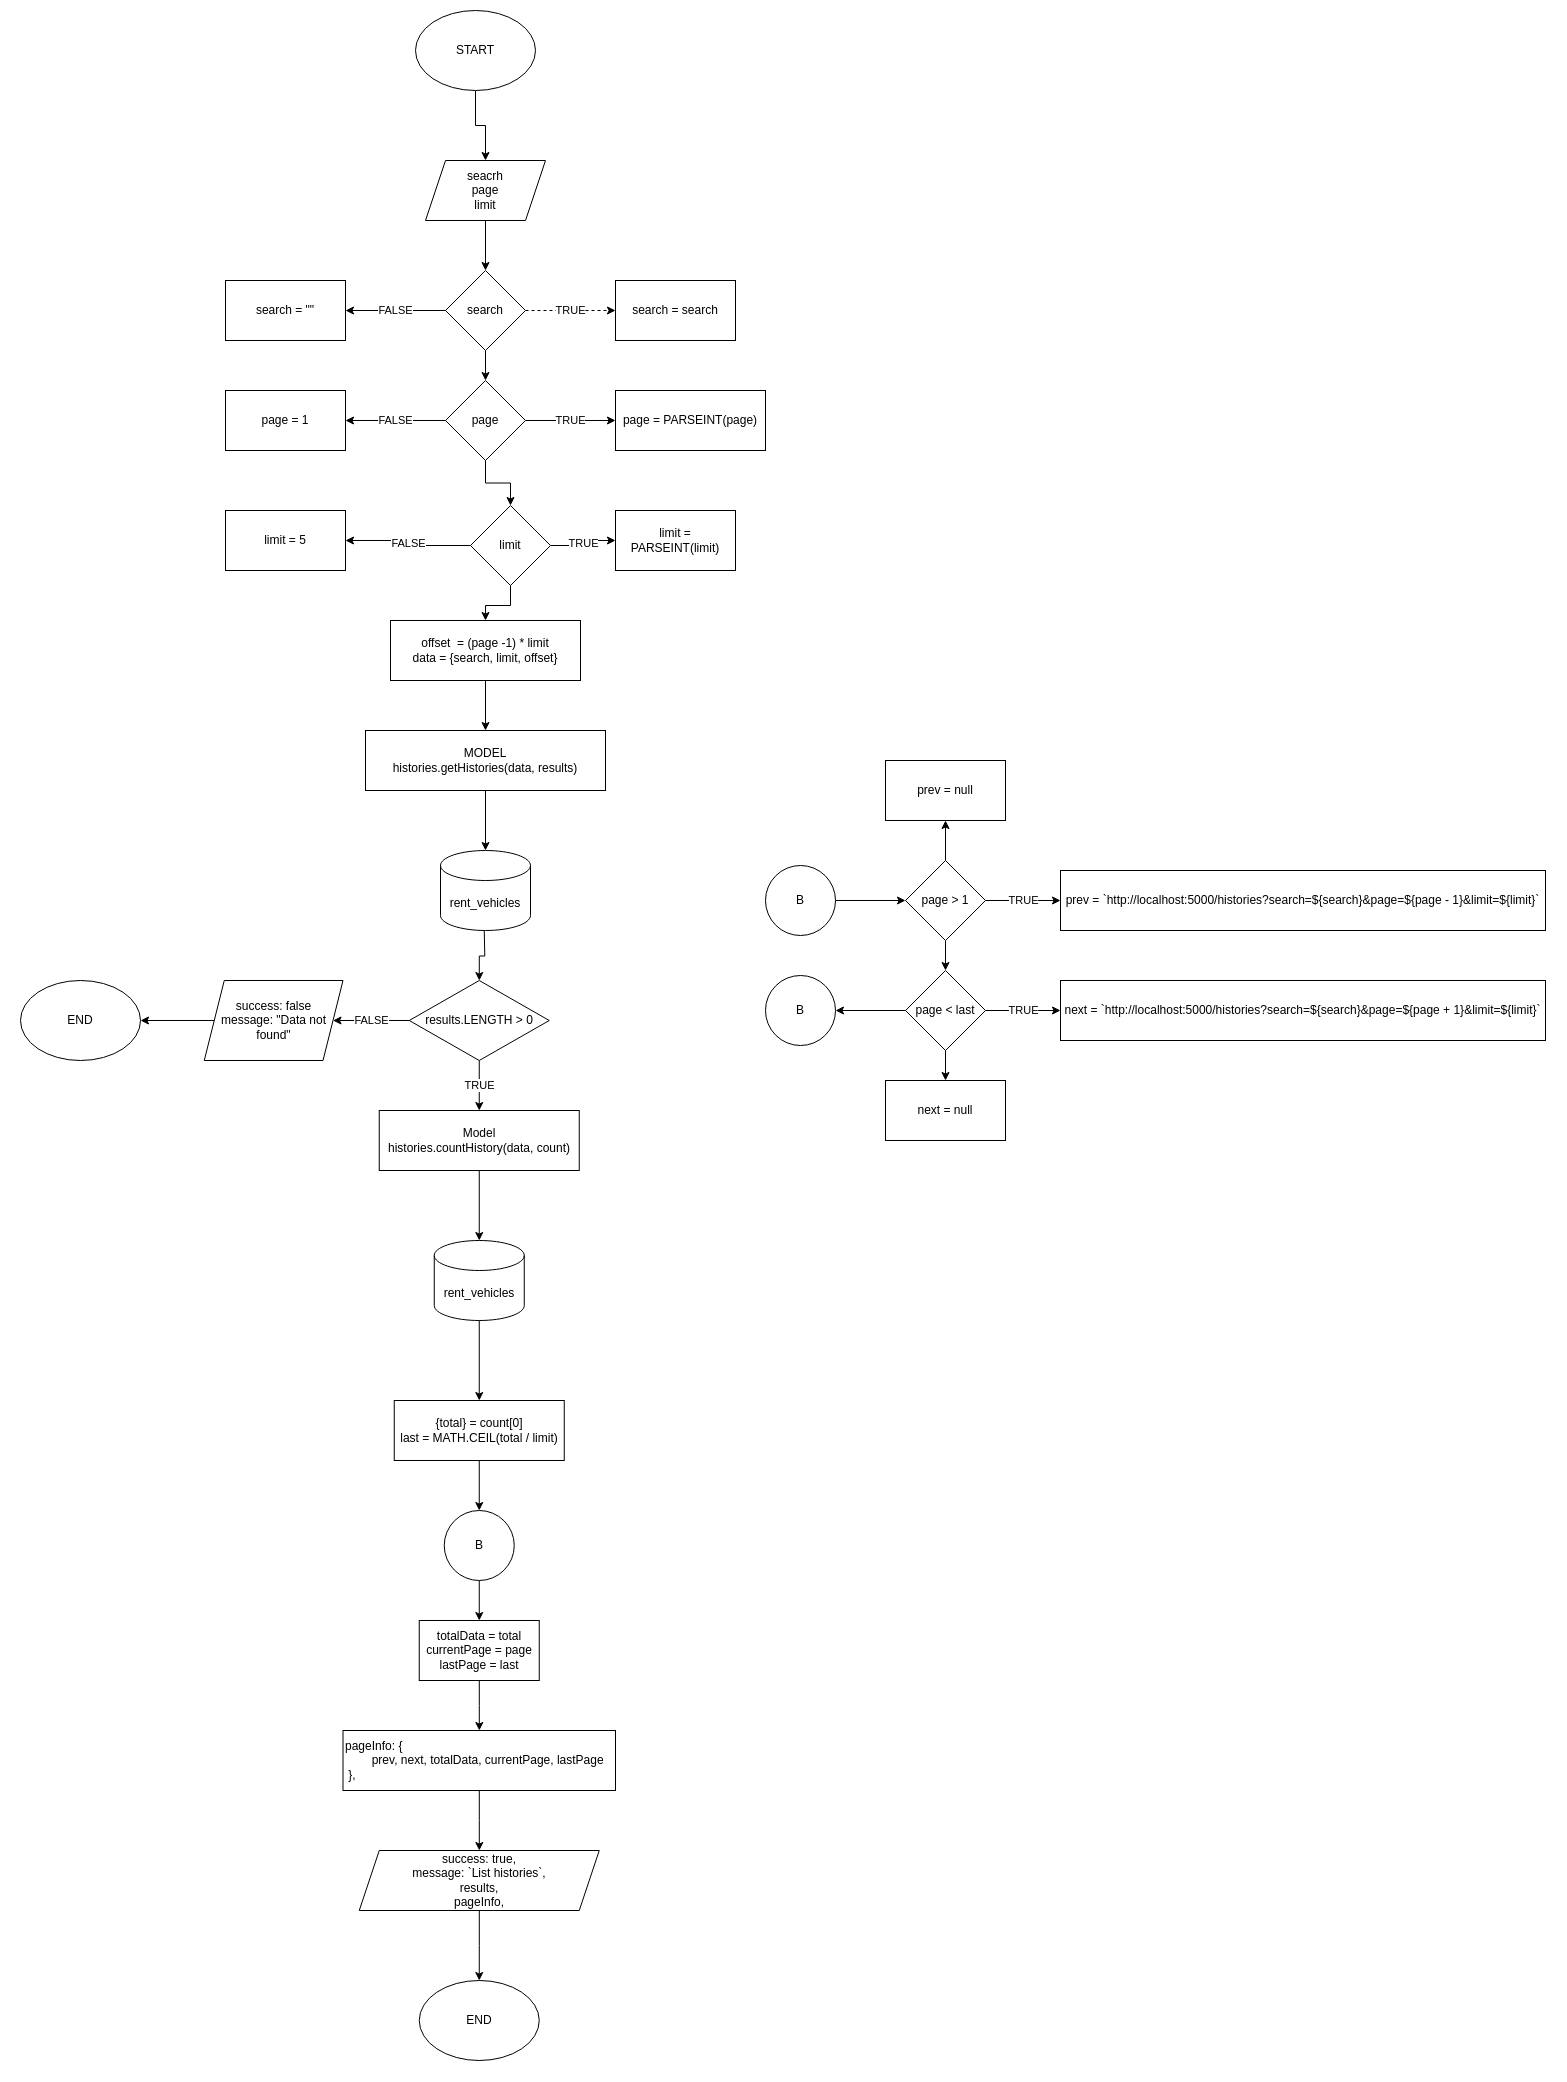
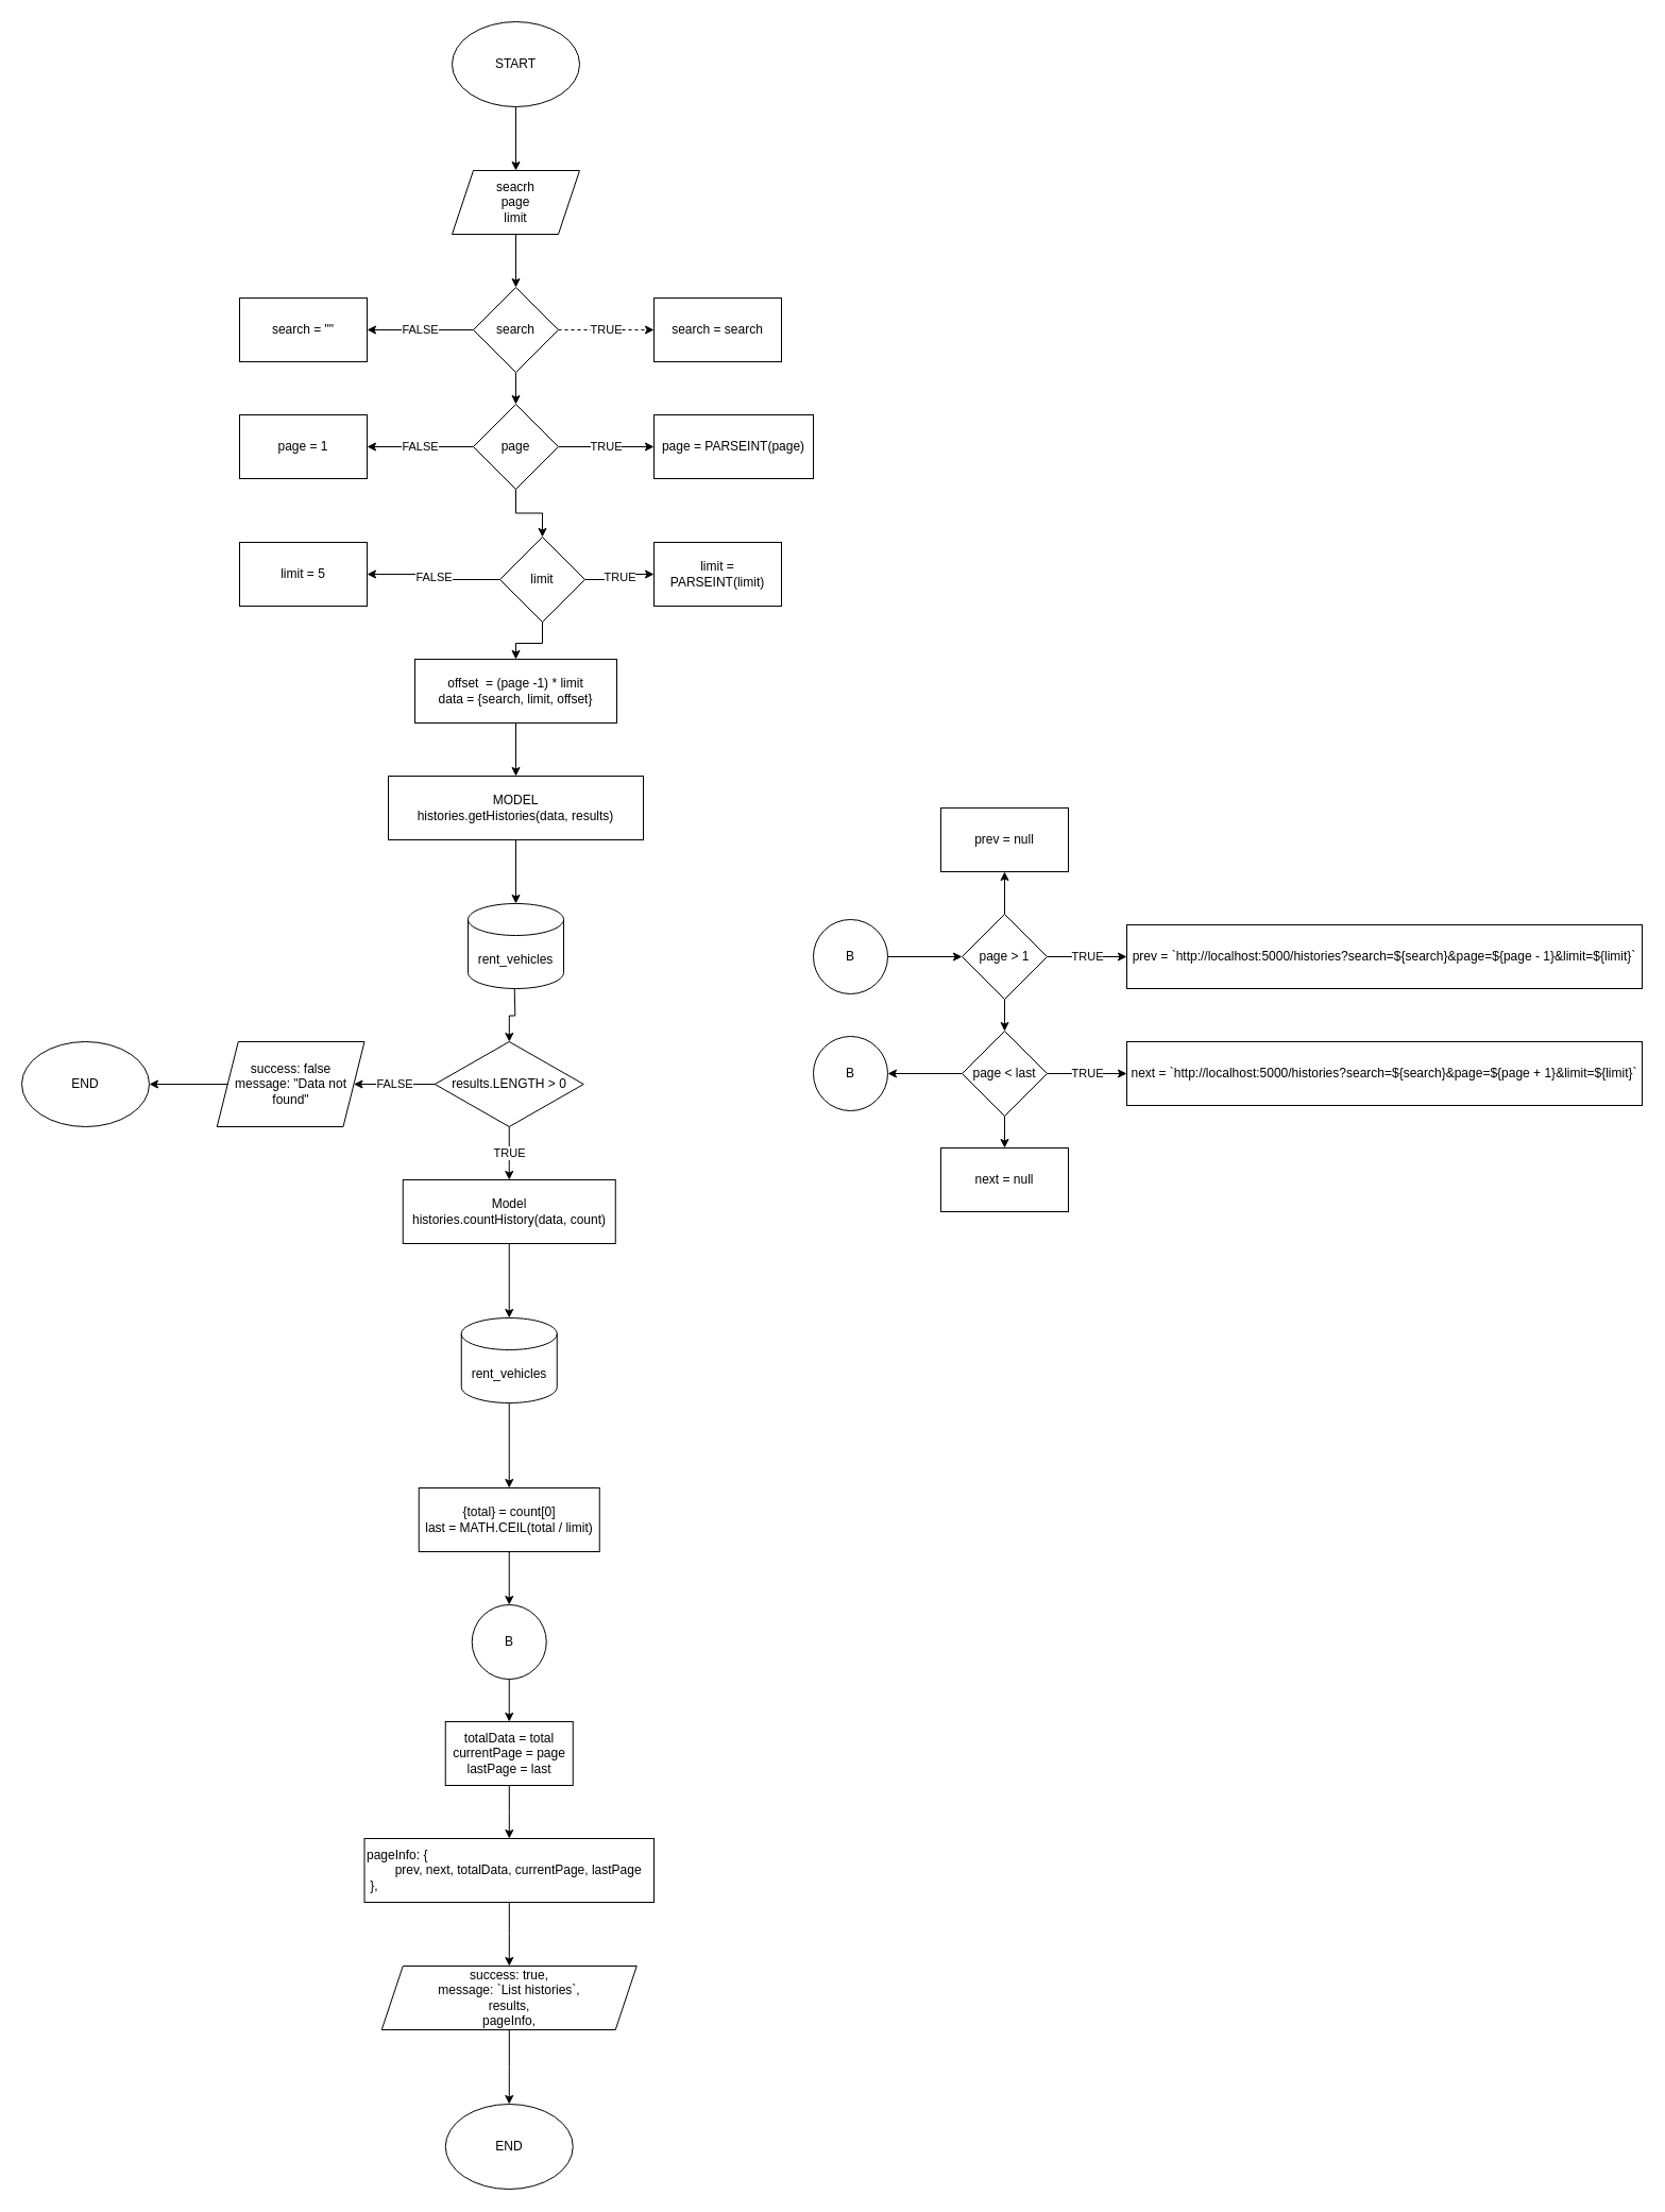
- <mxCell id="3" value="START" style="ellipse;whiteSpace=wrap;html=1;" parent="1" vertex="1"><mxGeometry x="415" y="10" width="120" height="80" as="geometry" /></mxCell>
+ <mxCell id="3" value="START" style="ellipse;whiteSpace=wrap;html=1;" parent="1" vertex="1"><mxGeometry x="425" y="20" width="120" height="80" as="geometry" /></mxCell>
